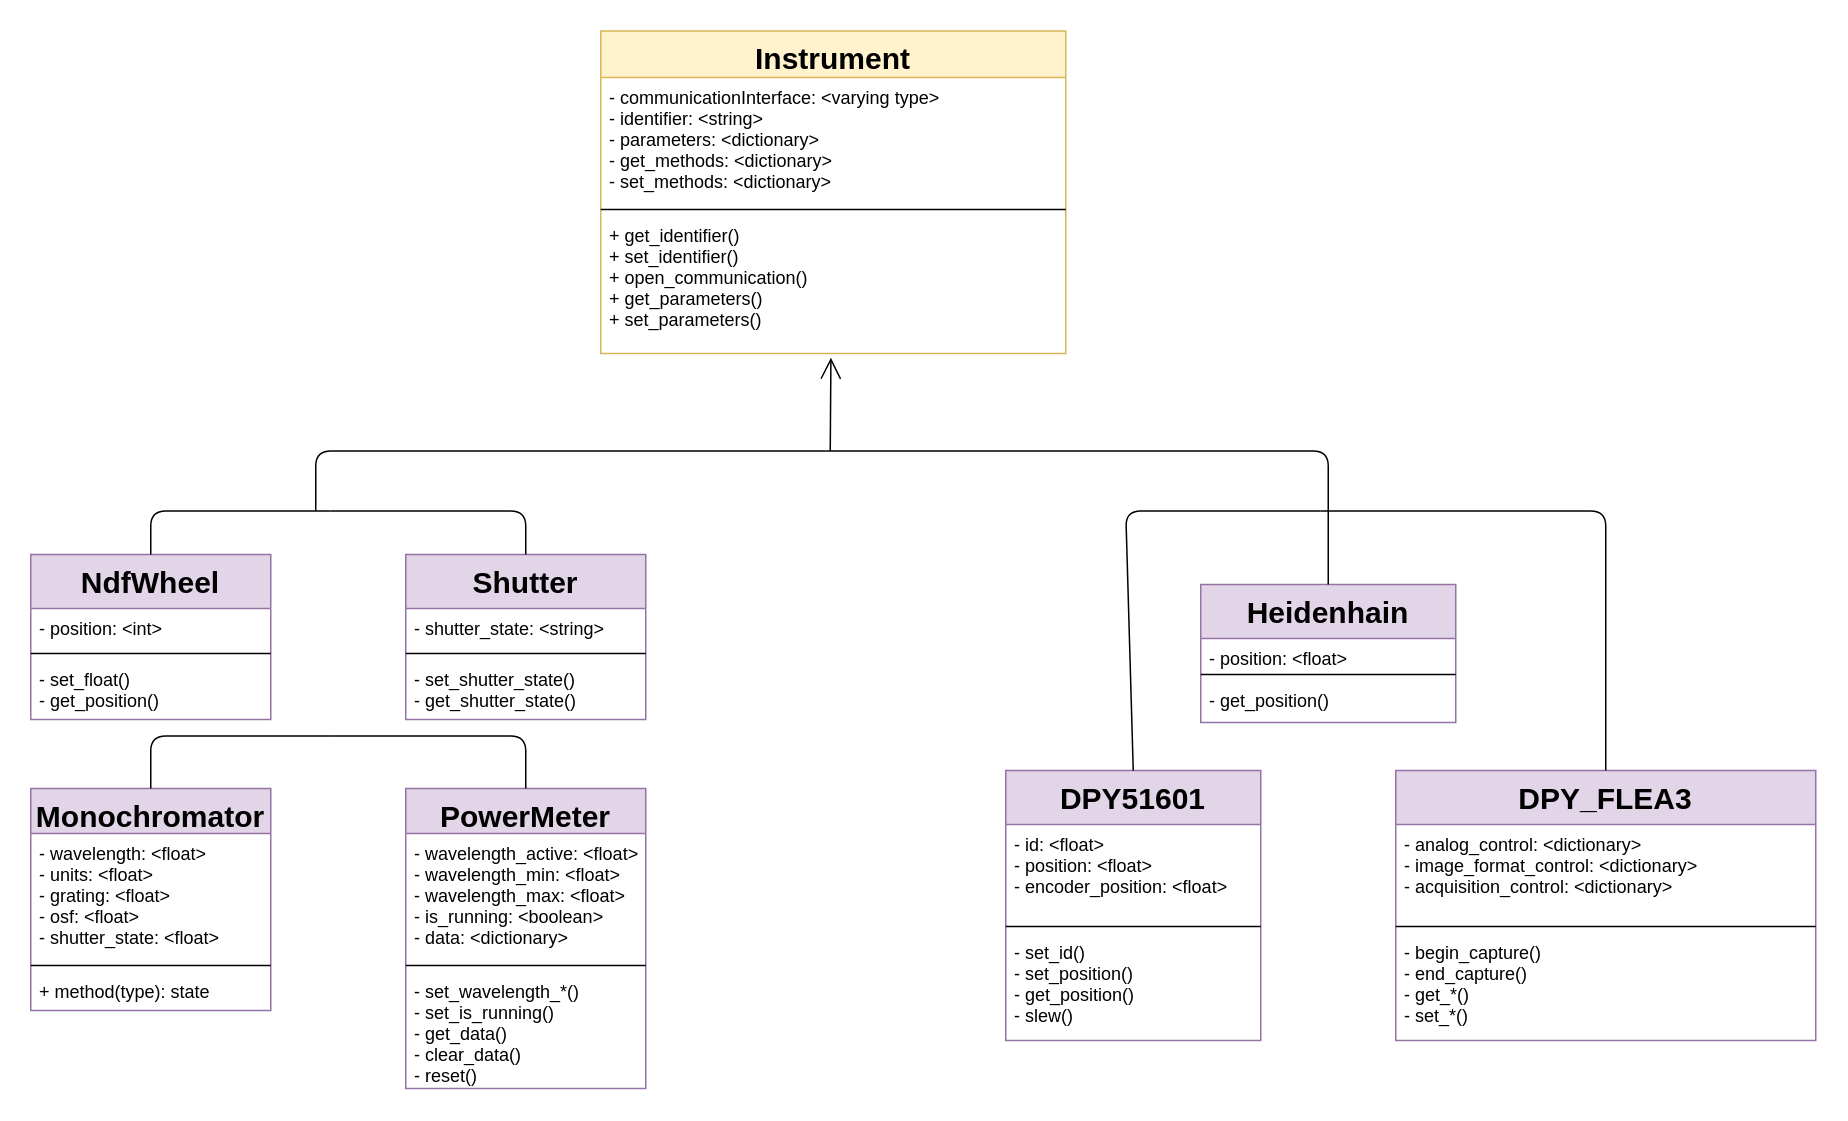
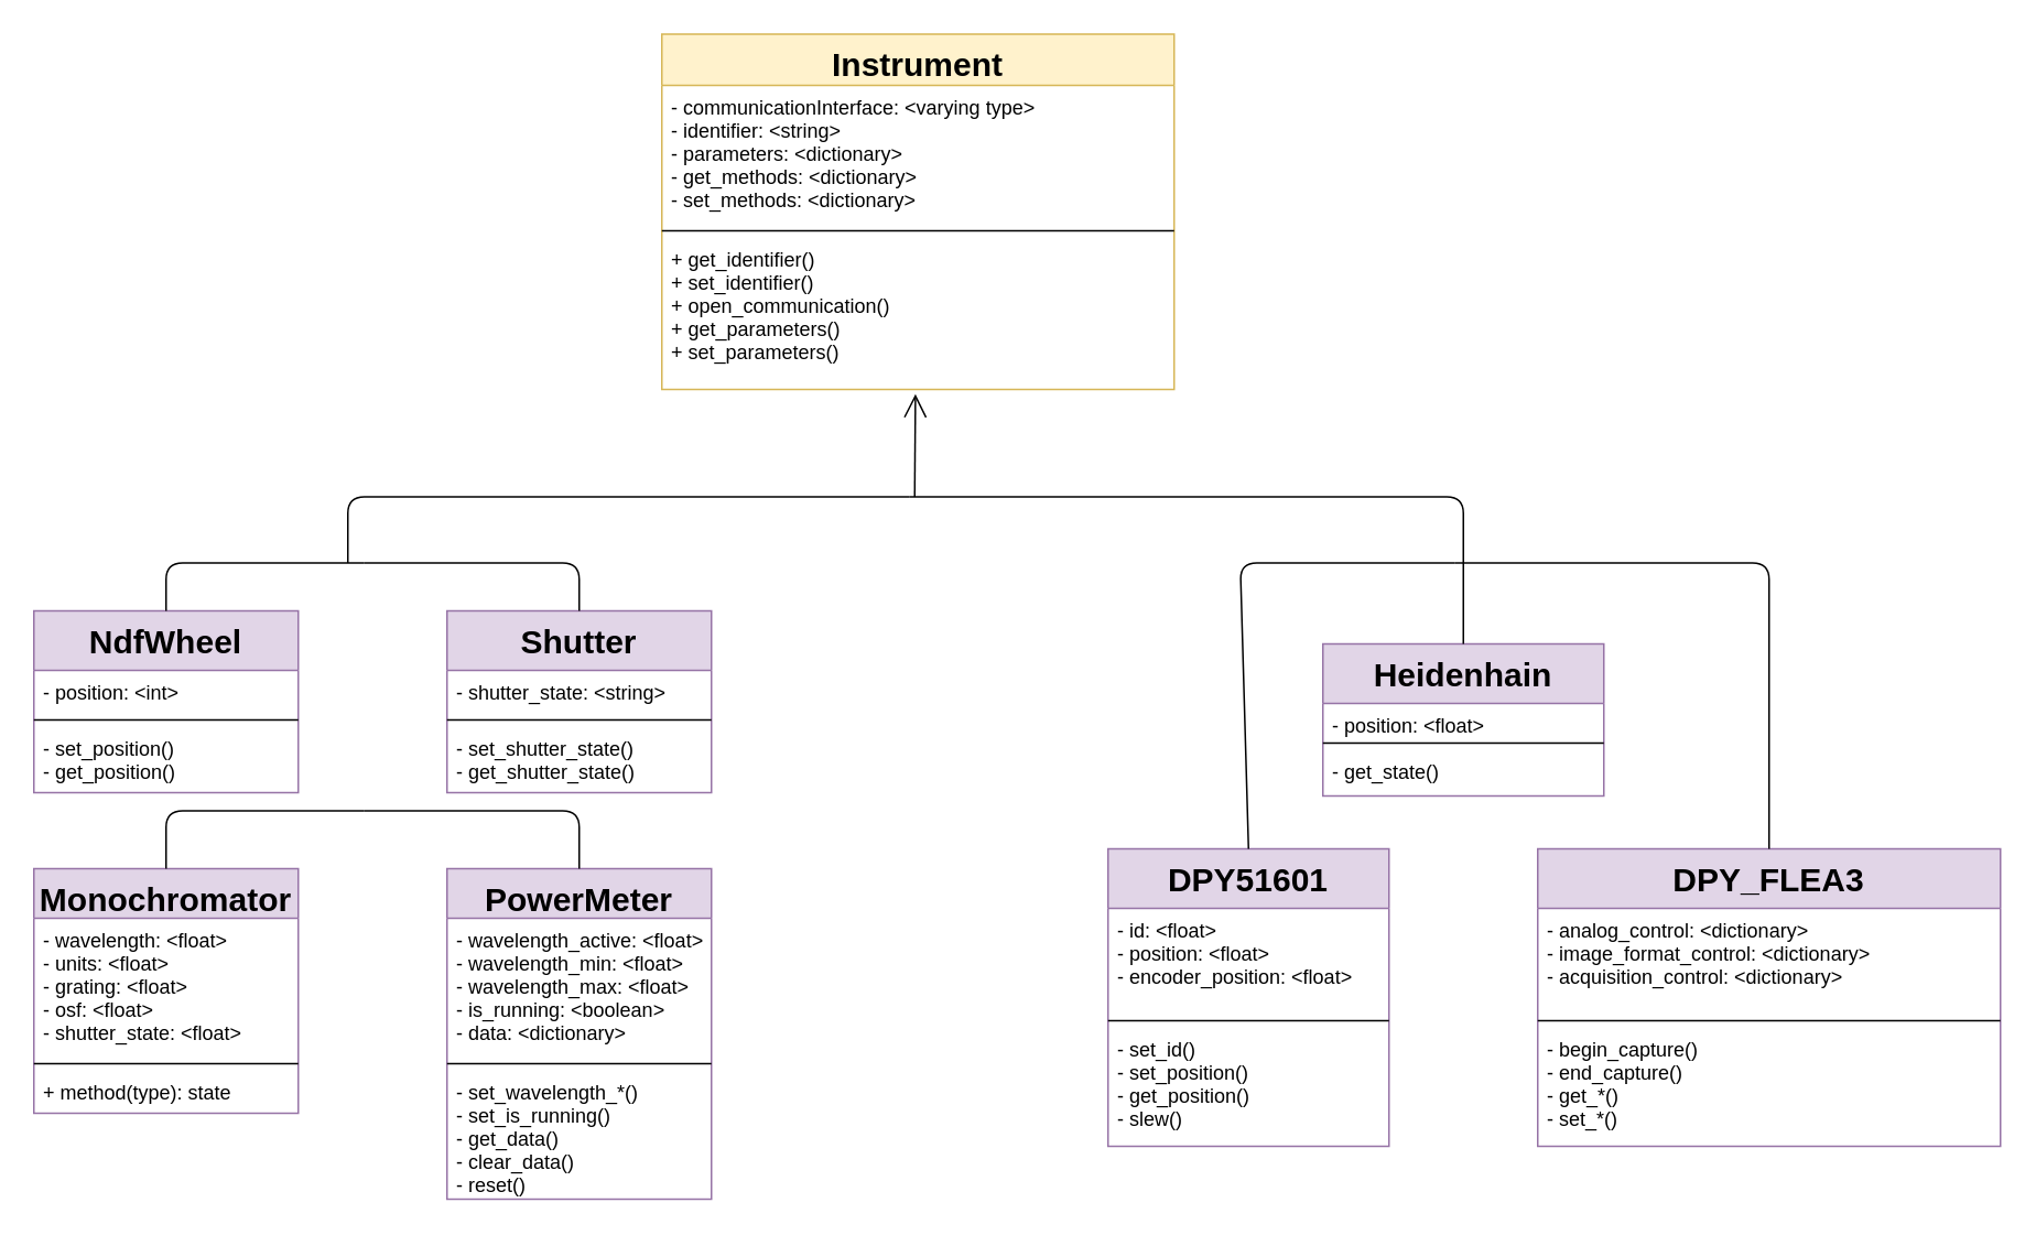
- <mxCell id="9" value="- set_float()&#10;- get_position()" style="text;strokeColor=none;fillColor=none;align=left;verticalAlign=top;spacingLeft=4;spacingRight=4;overflow=hidden;rotatable=0;points=[[0,0.5],[1,0.5]];portConstraint=eastwest;" parent="6" vertex="1"><mxGeometry y="70" width="160" height="40" as="geometry" /></mxCell>
+ <mxCell id="9" value="- set_position()&#10;- get_position()" style="text;strokeColor=none;fillColor=none;align=left;verticalAlign=top;spacingLeft=4;spacingRight=4;overflow=hidden;rotatable=0;points=[[0,0.5],[1,0.5]];portConstraint=eastwest;" parent="6" vertex="1"><mxGeometry y="70" width="160" height="40" as="geometry" /></mxCell>
- <mxCell id="37" value="- get_position()" style="text;strokeColor=none;fillColor=none;align=left;verticalAlign=top;spacingLeft=4;spacingRight=4;overflow=hidden;rotatable=0;points=[[0,0.5],[1,0.5]];portConstraint=eastwest;" vertex="1" parent="34"><mxGeometry y="64" width="170" height="28" as="geometry" /></mxCell>
+ <mxCell id="37" value="- get_state()" style="text;strokeColor=none;fillColor=none;align=left;verticalAlign=top;spacingLeft=4;spacingRight=4;overflow=hidden;rotatable=0;points=[[0,0.5],[1,0.5]];portConstraint=eastwest;" vertex="1" parent="34"><mxGeometry y="64" width="170" height="28" as="geometry" /></mxCell>
